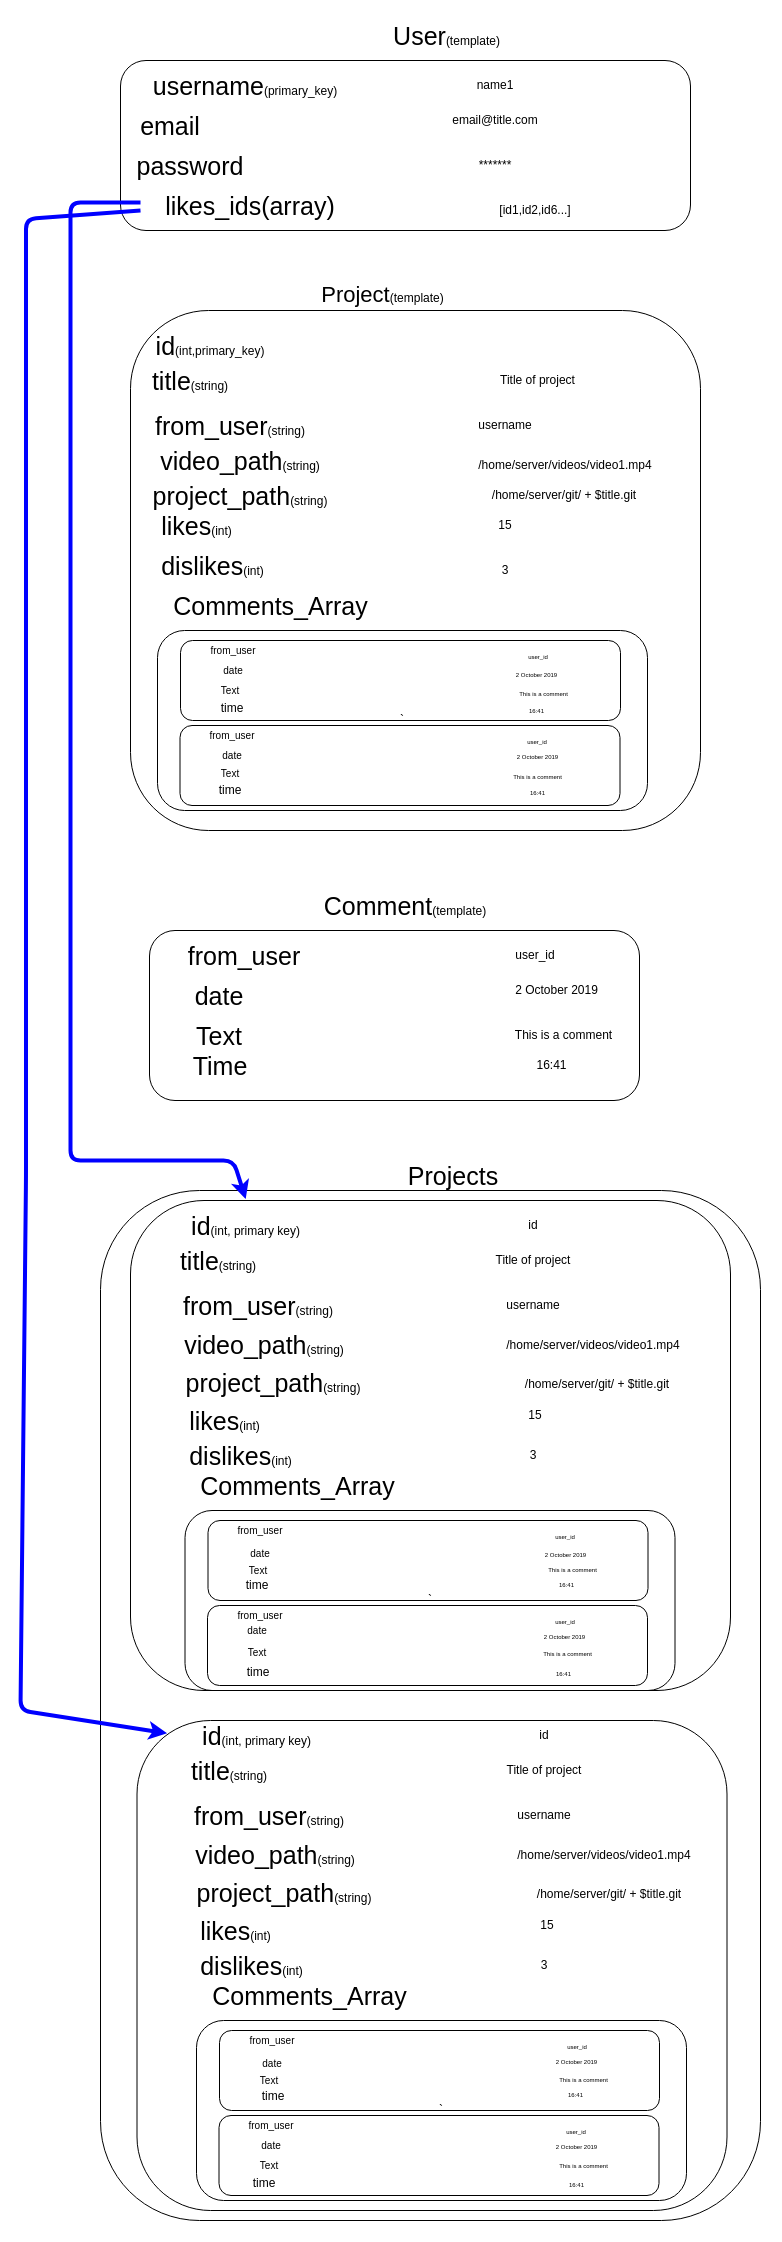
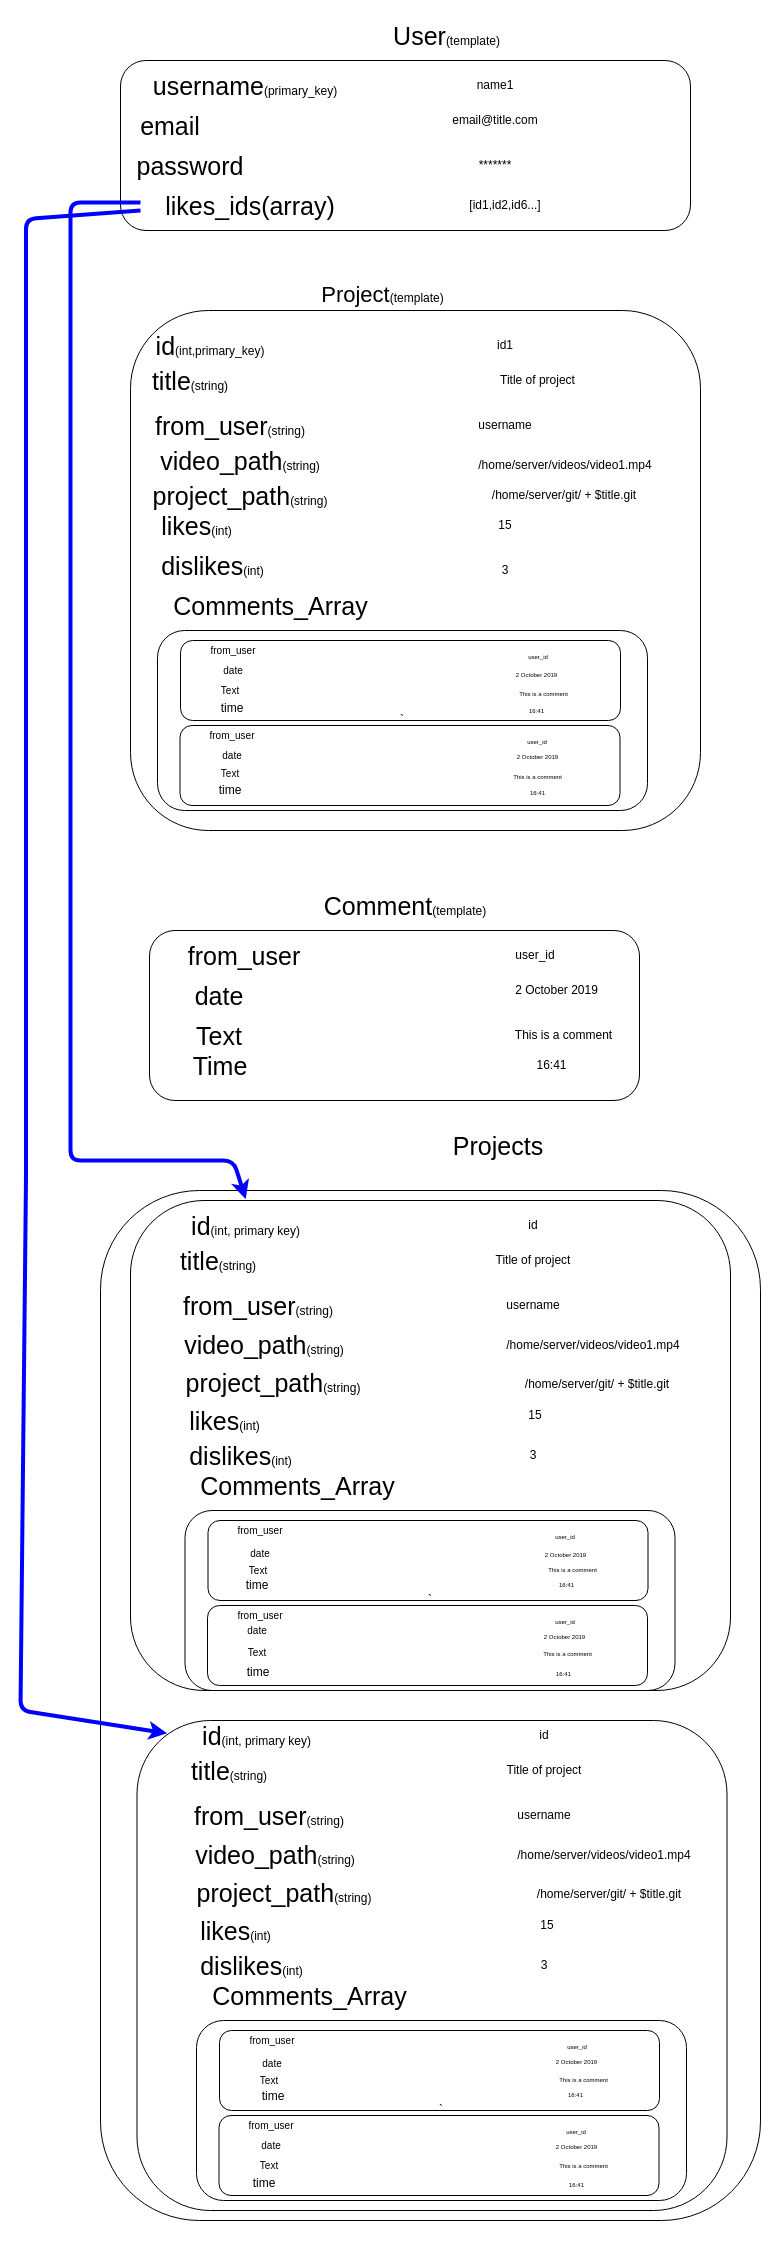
- <mxCell id="19" value="[id1,id2,id6...]" style="text;html=1;strokeColor=none;fillColor=none;align=center;verticalAlign=middle;whiteSpace=wrap;rounded=0;" vertex="1" parent="1"><mxGeometry x="495" y="195" width="80" height="30" as="geometry" /></mxCell>
+ <mxCell id="19" value="[id1,id2,id6...]" style="text;html=1;strokeColor=none;fillColor=none;align=center;verticalAlign=middle;whiteSpace=wrap;rounded=0;" vertex="1" parent="1"><mxGeometry x="465" y="190" width="80" height="30" as="geometry" /></mxCell>
+ <mxCell id="15" value="id1" style="text;html=1;strokeColor=none;fillColor=none;align=center;verticalAlign=middle;whiteSpace=wrap;rounded=0;" vertex="1" parent="1"><mxGeometry x="465" y="330" width="80" height="30" as="geometry" /></mxCell>
- <mxCell id="51" value="&lt;font style=&quot;font-size: 25px&quot;&gt;Projects&lt;/font&gt;" style="text;html=1;strokeColor=none;fillColor=none;align=center;verticalAlign=middle;whiteSpace=wrap;rounded=0;" vertex="1" parent="1"><mxGeometry x="412.5" y="1160" width="80" height="30" as="geometry" /></mxCell>
+ <mxCell id="51" value="&lt;font style=&quot;font-size: 25px&quot;&gt;Projects&lt;/font&gt;" style="text;html=1;strokeColor=none;fillColor=none;align=center;verticalAlign=middle;whiteSpace=wrap;rounded=0;" vertex="1" parent="1"><mxGeometry x="457.5" y="1130" width="80" height="30" as="geometry" /></mxCell>
